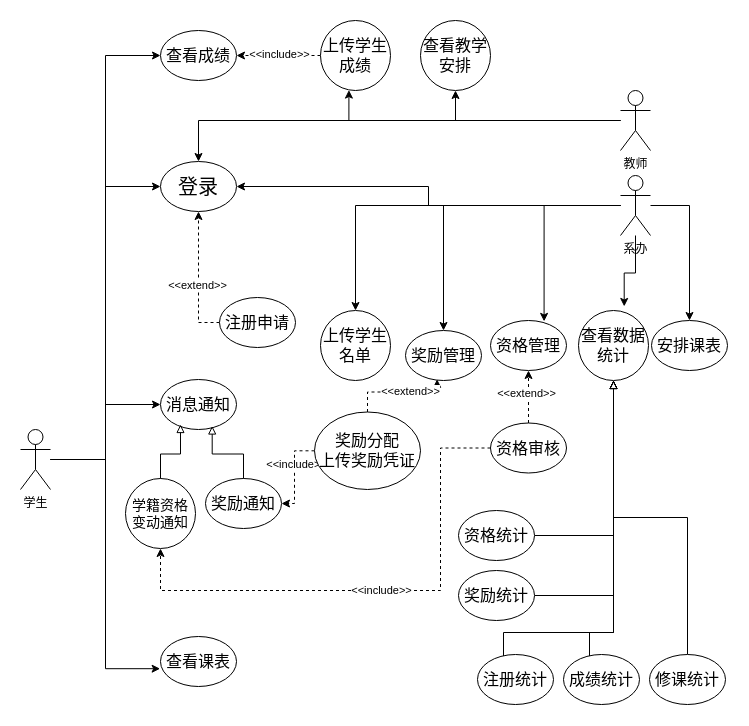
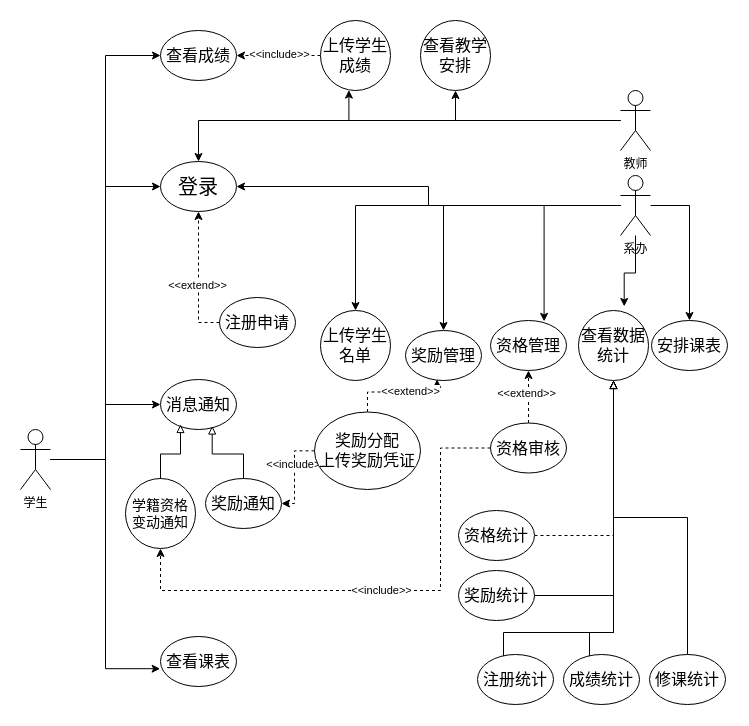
- <mxCell id="37" style="edgeStyle=orthogonalEdgeStyle;rounded=0;orthogonalLoop=1;jettySize=auto;html=1;entryX=0.5;entryY=1;entryDx=0;entryDy=0;endArrow=block;endFill=0;" parent="1" source="38" target="24" edge="1"><mxGeometry relative="1" as="geometry" /></mxCell>
+ <mxCell id="37" style="edgeStyle=orthogonalEdgeStyle;rounded=0;orthogonalLoop=1;jettySize=auto;html=1;entryX=0.5;entryY=1;entryDx=0;entryDy=0;endArrow=block;endFill=0;dashed=1;" parent="1" source="38" target="24" edge="1"><mxGeometry relative="1" as="geometry" /></mxCell>
